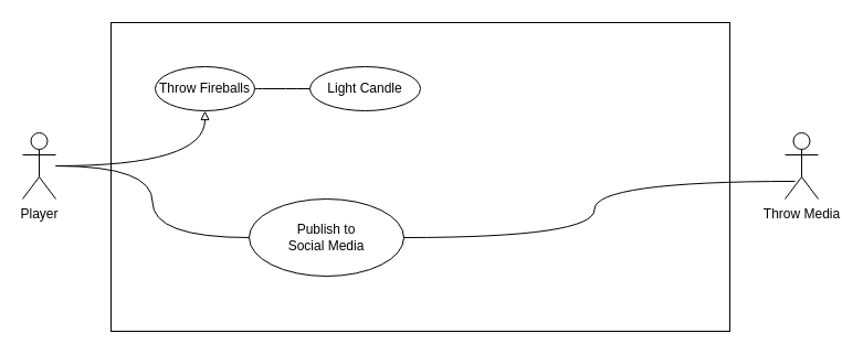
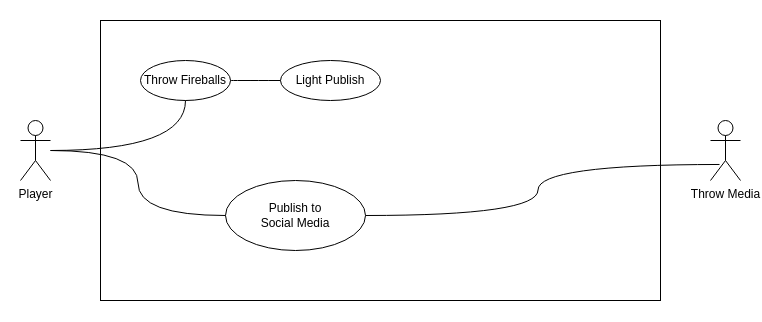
- <mxCell id="8" value="Light Candle" style="ellipse;whiteSpace=wrap;html=1;fillColor=none;" parent="1" vertex="1"><mxGeometry x="280" y="60" width="100" height="40" as="geometry" /></mxCell>
+ <mxCell id="8" value="Light Publish" style="ellipse;whiteSpace=wrap;html=1;fillColor=none;" parent="1" vertex="1"><mxGeometry x="280" y="60" width="100" height="40" as="geometry" /></mxCell>
- <mxCell id="2" style="edgeStyle=orthogonalEdgeStyle;rounded=0;orthogonalLoop=1;jettySize=auto;html=1;curved=1;endArrow=block;endFill=0;" parent="1" source="4" target="7" edge="1"><mxGeometry relative="1" as="geometry" /></mxCell>
+ <mxCell id="2" style="edgeStyle=orthogonalEdgeStyle;rounded=0;orthogonalLoop=1;jettySize=auto;html=1;curved=1;endArrow=none;endFill=0;" parent="1" source="4" target="7" edge="1"><mxGeometry relative="1" as="geometry" /></mxCell>
